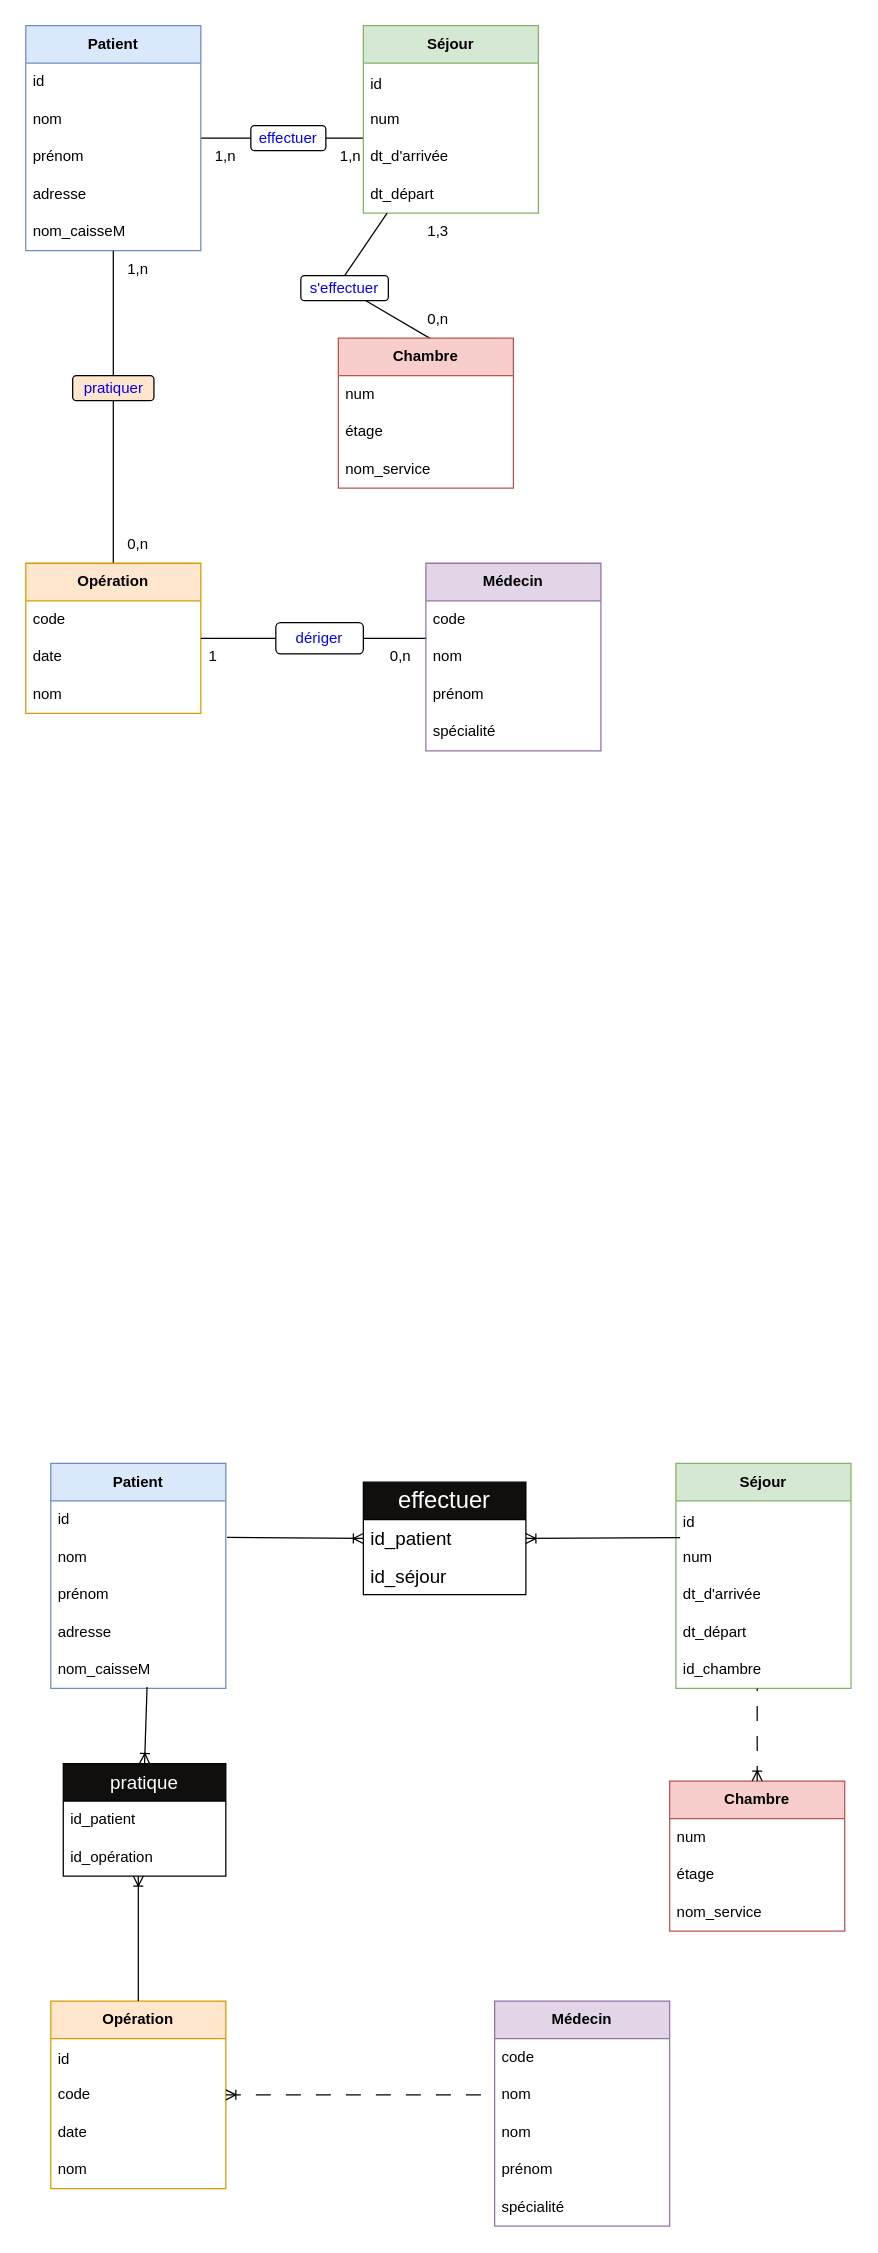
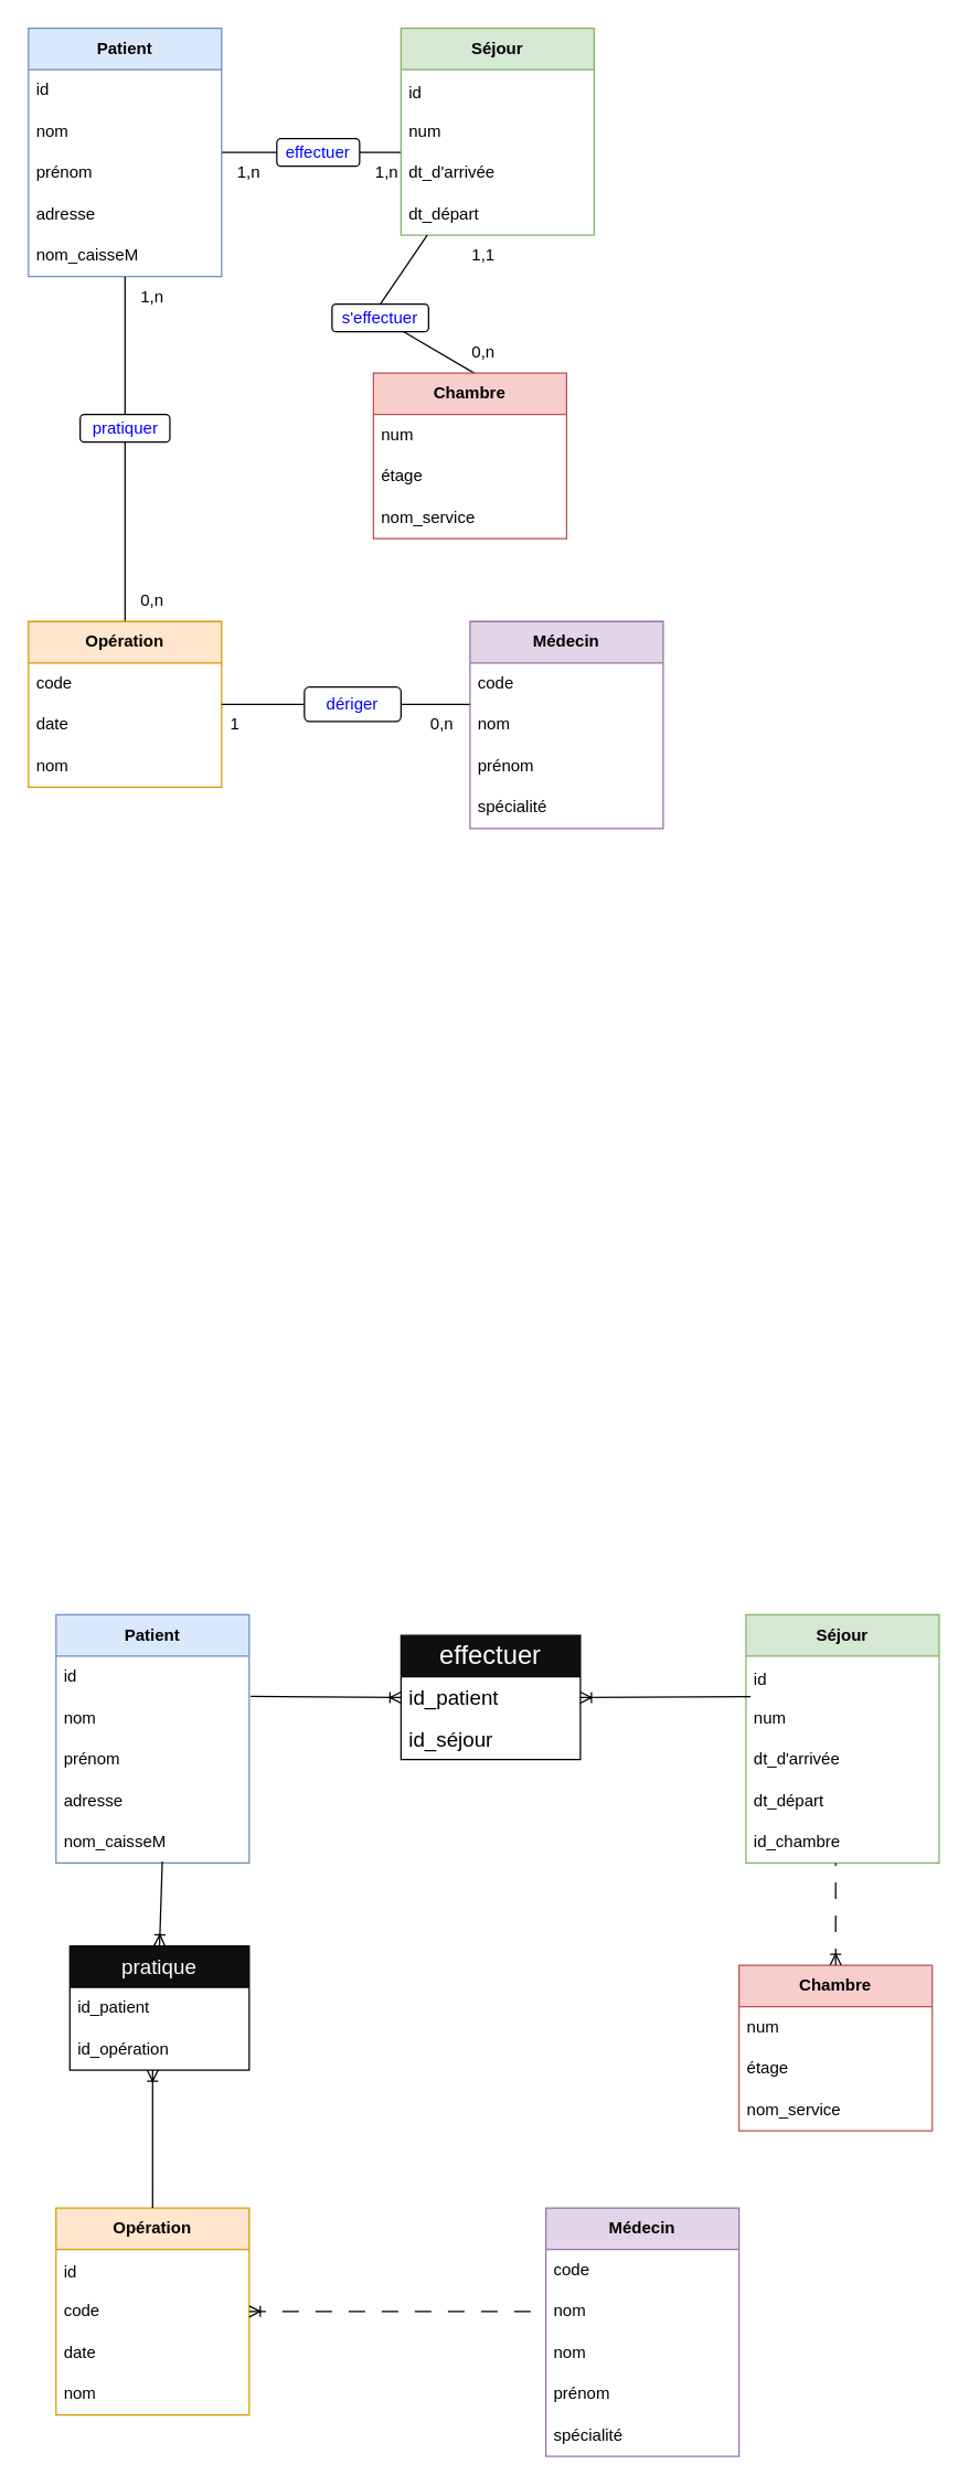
- <mxCell id="41" value="&lt;font color=&quot;#000000&quot;&gt;1,3&lt;/font&gt;" style="text;html=1;strokeColor=none;fillColor=none;align=center;verticalAlign=middle;whiteSpace=wrap;rounded=0;fontColor=#0000FF;" parent="1" vertex="1"><mxGeometry x="320" y="170" width="60" height="30" as="geometry" /></mxCell>
+ <mxCell id="41" value="&lt;font color=&quot;#000000&quot;&gt;1,1&lt;/font&gt;" style="text;html=1;strokeColor=none;fillColor=none;align=center;verticalAlign=middle;whiteSpace=wrap;rounded=0;fontColor=#0000FF;" parent="1" vertex="1"><mxGeometry x="320" y="170" width="60" height="30" as="geometry" /></mxCell>
- <mxCell id="44" value="&lt;font color=&quot;#0000ff&quot;&gt;pratiquer&lt;/font&gt;" style="rounded=1;whiteSpace=wrap;html=1;fillColor=#ffe6cc;" parent="1" vertex="1"><mxGeometry x="57.5" y="300" width="65" height="20" as="geometry" /></mxCell>
+ <mxCell id="44" value="&lt;font color=&quot;#0000ff&quot;&gt;pratiquer&lt;/font&gt;" style="rounded=1;whiteSpace=wrap;html=1;" parent="1" vertex="1"><mxGeometry x="57.5" y="300" width="65" height="20" as="geometry" /></mxCell>
